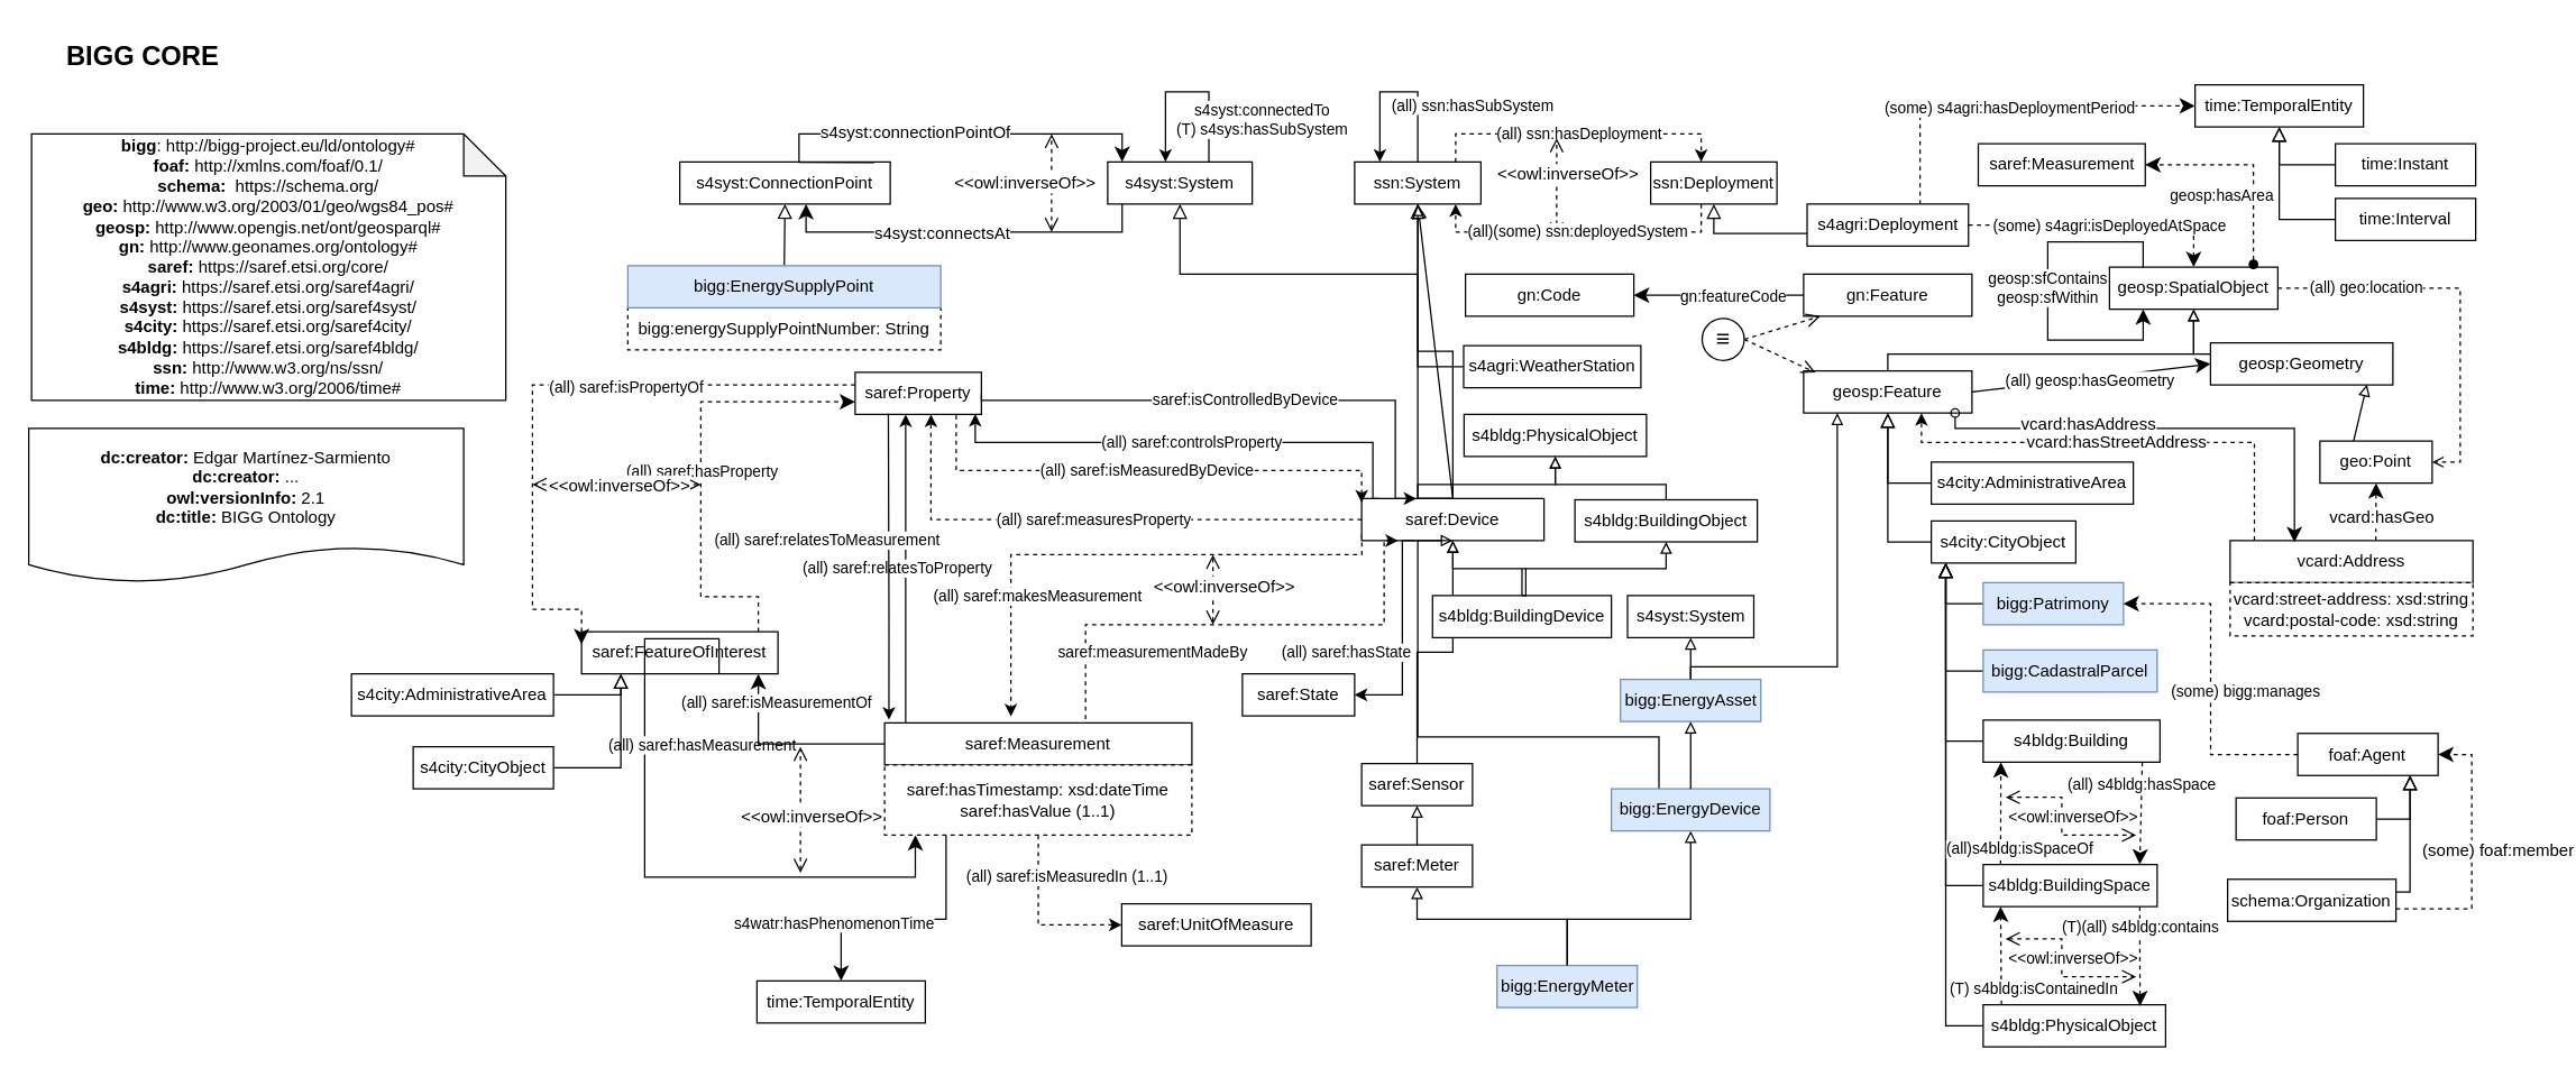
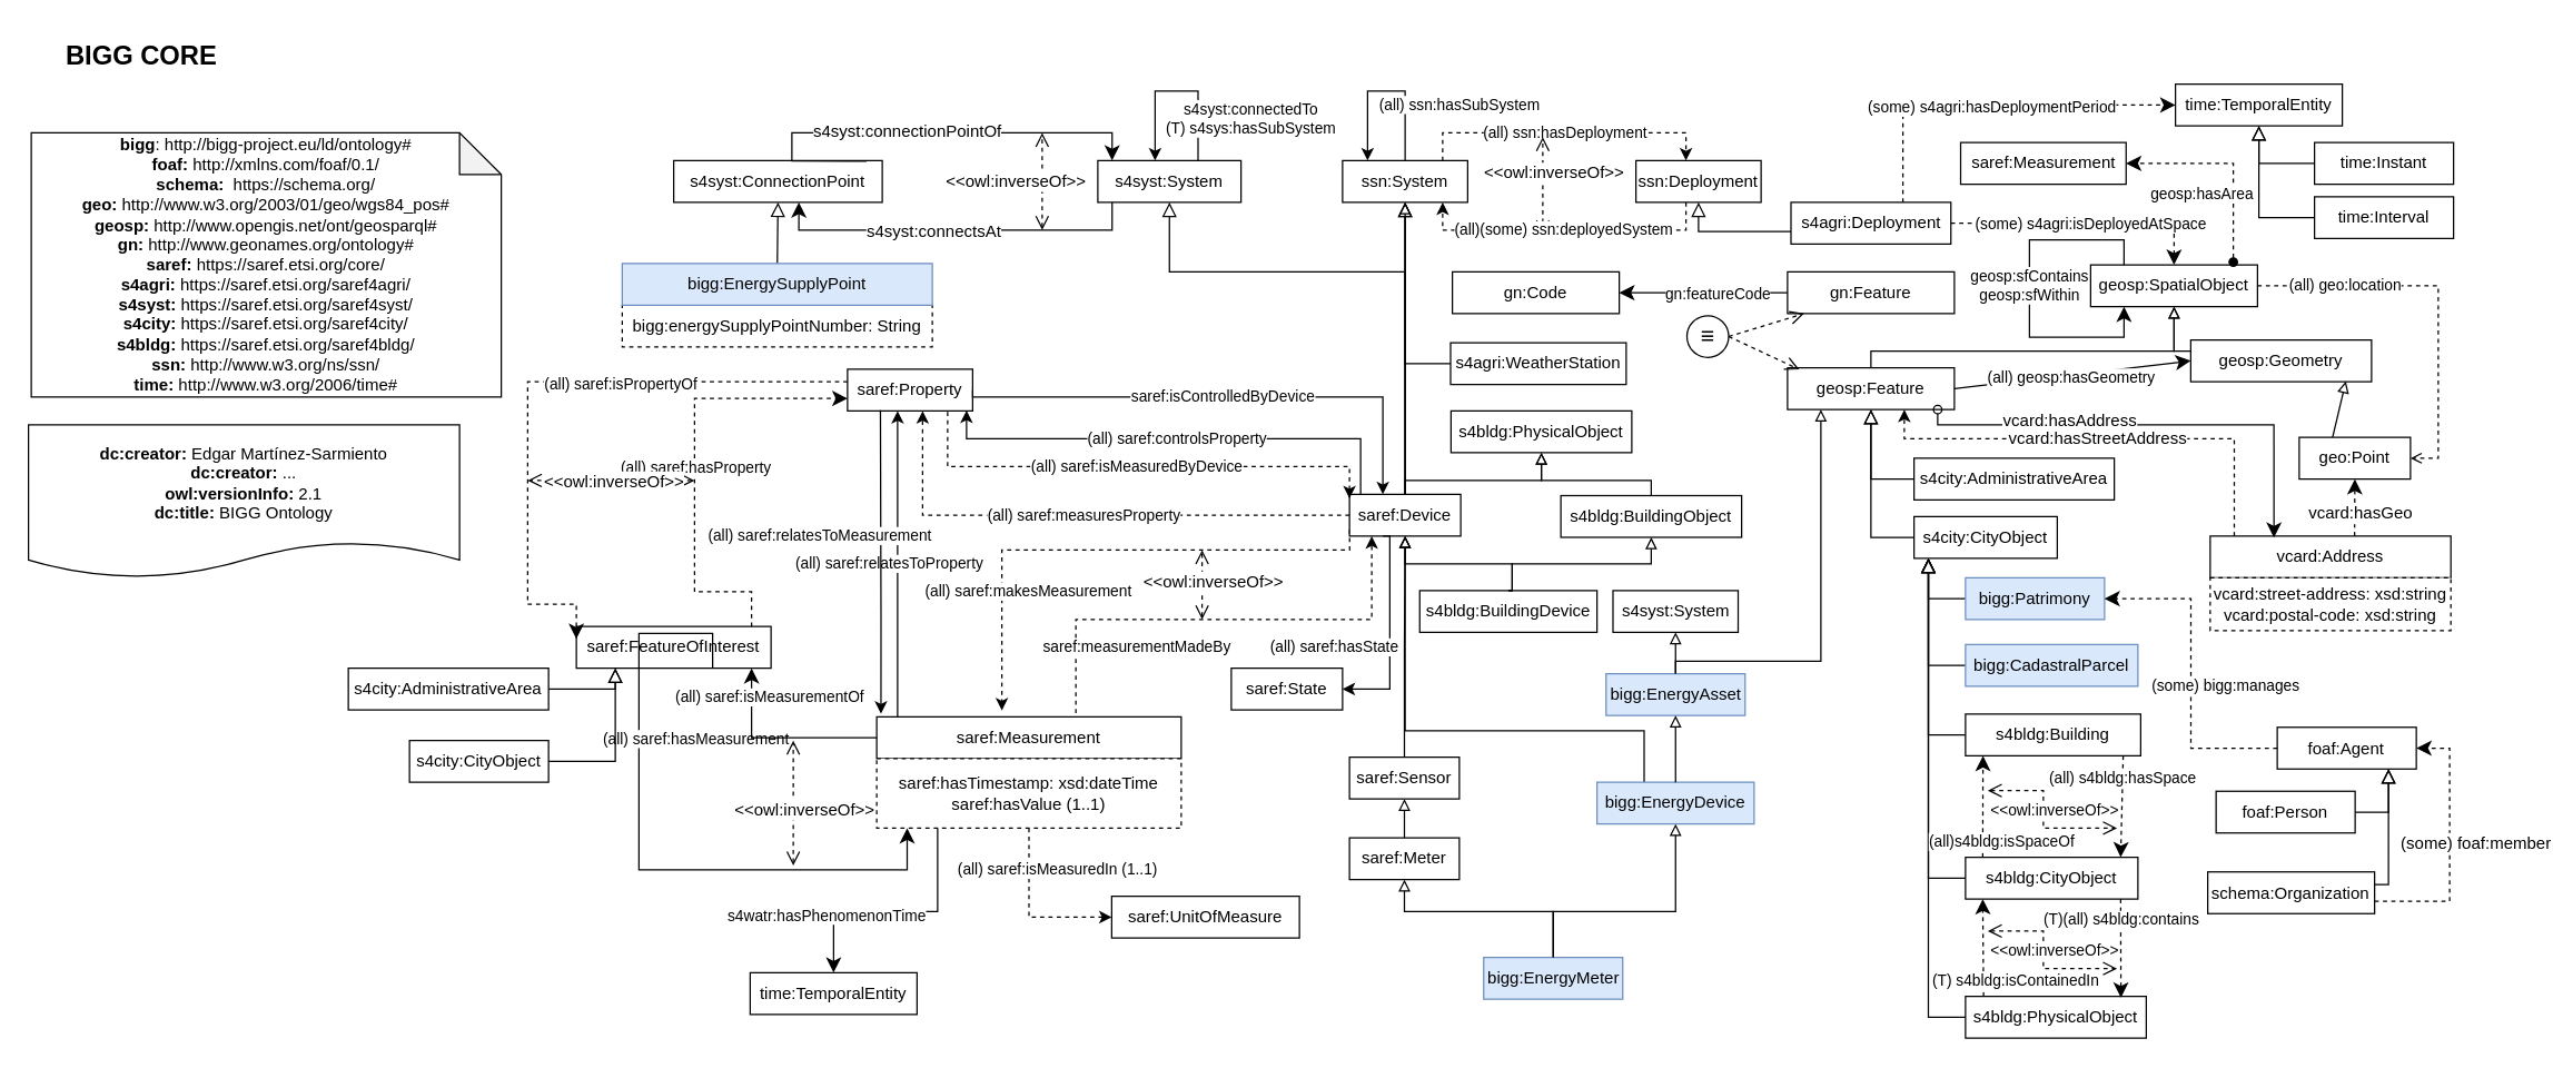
- <mxCell id="14" value="saref:Device" style="rounded=0;whiteSpace=wrap;html=1;snapToPoint=1;points=[[0.1,0],[0.2,0],[0.3,0],[0.4,0],[0.5,0],[0.6,0],[0.7,0],[0.8,0],[0.9,0],[0,0.1],[0,0.3],[0,0.5],[0,0.7],[0,0.9],[0.1,1],[0.2,1],[0.3,1],[0.4,1],[0.5,1],[0.6,1],[0.7,1],[0.8,1],[0.9,1],[1,0.1],[1,0.3],[1,0.5],[1,0.7],[1,0.9]];" parent="1" vertex="1"><mxGeometry x="970" y="355" width="130" height="30" as="geometry" /></mxCell>
+ <mxCell id="14" value="saref:Device" style="rounded=0;whiteSpace=wrap;html=1;snapToPoint=1;points=[[0.1,0],[0.2,0],[0.3,0],[0.4,0],[0.5,0],[0.6,0],[0.7,0],[0.8,0],[0.9,0],[0,0.1],[0,0.3],[0,0.5],[0,0.7],[0,0.9],[0.1,1],[0.2,1],[0.3,1],[0.4,1],[0.5,1],[0.6,1],[0.7,1],[0.8,1],[0.9,1],[1,0.1],[1,0.3],[1,0.5],[1,0.7],[1,0.9]];" parent="1" vertex="1"><mxGeometry x="970" y="355" width="80" height="30" as="geometry" /></mxCell>
- <mxCell id="113" value="s4bldg:BuildingSpace" style="rounded=0;whiteSpace=wrap;html=1;snapToPoint=1;points=[[0.1,0],[0.2,0],[0.3,0],[0.4,0],[0.5,0],[0.6,0],[0.7,0],[0.8,0],[0.9,0],[0,0.1],[0,0.3],[0,0.5],[0,0.7],[0,0.9],[0.1,1],[0.2,1],[0.3,1],[0.4,1],[0.5,1],[0.6,1],[0.7,1],[0.8,1],[0.9,1],[1,0.1],[1,0.3],[1,0.5],[1,0.7],[1,0.9]];" parent="1" vertex="1"><mxGeometry x="1413" y="616" width="124" height="30" as="geometry" /></mxCell>
+ <mxCell id="113" value="s4bldg:CityObject" style="rounded=0;whiteSpace=wrap;html=1;snapToPoint=1;points=[[0.1,0],[0.2,0],[0.3,0],[0.4,0],[0.5,0],[0.6,0],[0.7,0],[0.8,0],[0.9,0],[0,0.1],[0,0.3],[0,0.5],[0,0.7],[0,0.9],[0.1,1],[0.2,1],[0.3,1],[0.4,1],[0.5,1],[0.6,1],[0.7,1],[0.8,1],[0.9,1],[1,0.1],[1,0.3],[1,0.5],[1,0.7],[1,0.9]];" parent="1" vertex="1"><mxGeometry x="1413" y="616" width="124" height="30" as="geometry" /></mxCell>
